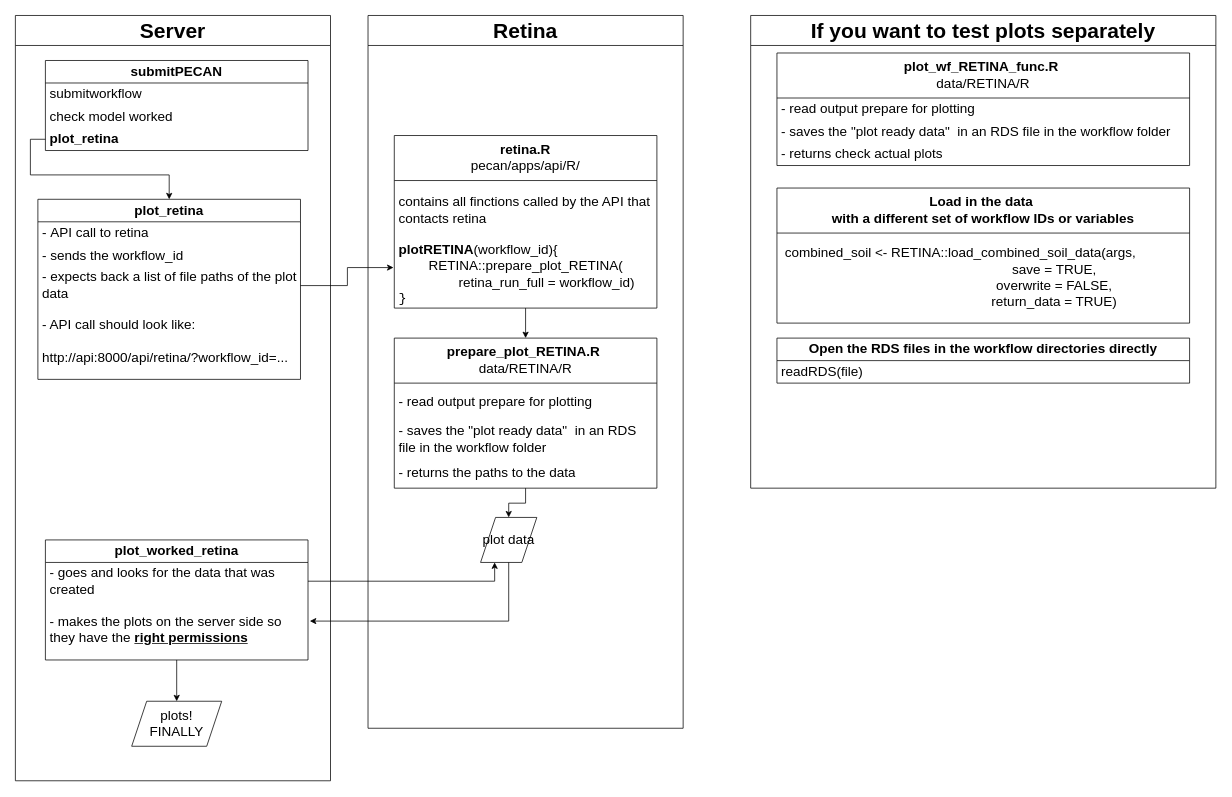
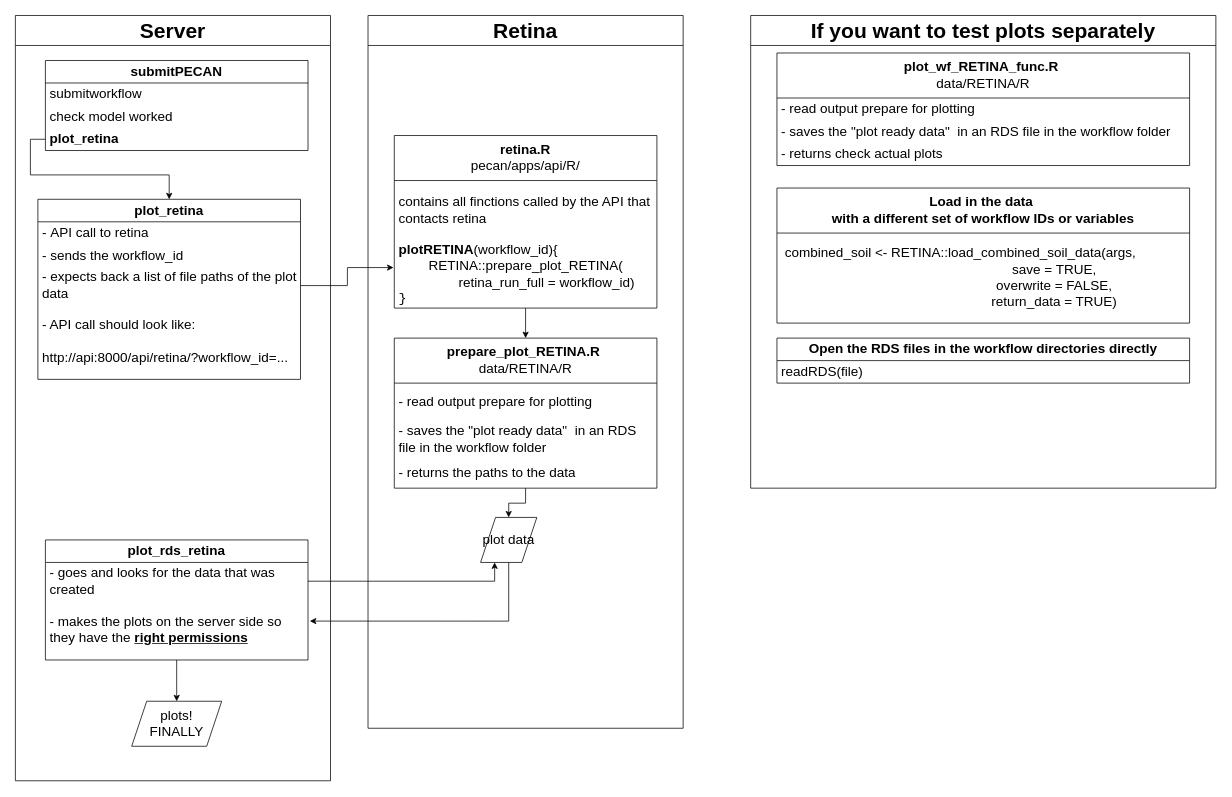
- <mxCell id="9" value="&lt;div style=&quot;text-align: left; font-size: 18px;&quot;&gt;&lt;span style=&quot;background-color: initial; font-size: 18px;&quot;&gt;&lt;b style=&quot;font-size: 18px;&quot;&gt;plot_worked_retina&lt;/b&gt;&lt;/span&gt;&lt;/div&gt;" style="swimlane;fontStyle=0;childLayout=stackLayout;horizontal=1;startSize=30;horizontalStack=0;resizeParent=1;resizeParentMax=0;resizeLast=0;collapsible=1;marginBottom=0;whiteSpace=wrap;html=1;fontSize=18;" vertex="1" parent="2"><mxGeometry x="40" y="699" width="350" height="160" as="geometry" /></mxCell>
+ <mxCell id="9" value="&lt;div style=&quot;text-align: left; font-size: 18px;&quot;&gt;&lt;span style=&quot;background-color: initial; font-size: 18px;&quot;&gt;&lt;b style=&quot;font-size: 18px;&quot;&gt;plot_rds_retina&lt;/b&gt;&lt;/span&gt;&lt;/div&gt;" style="swimlane;fontStyle=0;childLayout=stackLayout;horizontal=1;startSize=30;horizontalStack=0;resizeParent=1;resizeParentMax=0;resizeLast=0;collapsible=1;marginBottom=0;whiteSpace=wrap;html=1;fontSize=18;" vertex="1" parent="2"><mxGeometry x="40" y="699" width="350" height="160" as="geometry" /></mxCell>
